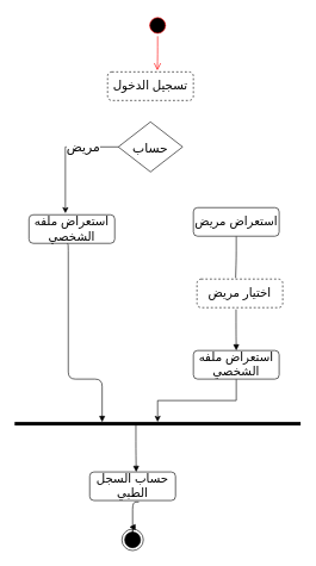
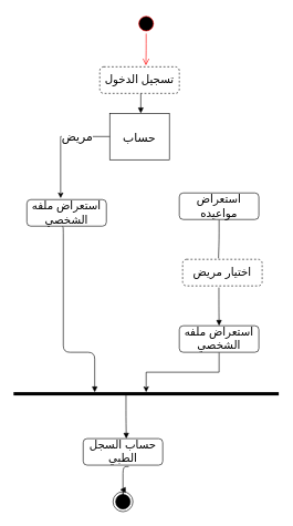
+ <mxCell id="4" value="" style="endArrow=block;endFill=1;html=1;edgeStyle=orthogonalEdgeStyle;align=left;verticalAlign=top;exitX=0.516;exitY=0.993;exitDx=0;exitDy=0;exitPerimeter=0;" parent="1" source="16" target="5" edge="1"><mxGeometry x="-1" relative="1" as="geometry"><mxPoint x="212.3" y="143.15" as="sourcePoint" /><mxPoint x="212" y="220" as="targetPoint" /><Array as="points"><mxPoint x="212" y="197" /><mxPoint x="210" y="197" /></Array></mxGeometry></mxCell>
- <mxCell id="5" value="حساب" style="rhombus;fontSize=18;" parent="1" vertex="1"><mxGeometry x="165" y="170" width="90" height="70" as="geometry" /></mxCell>
+ <mxCell id="5" value="حساب" style="fontSize=18;rounded=0;" parent="1" vertex="1"><mxGeometry x="165" y="170" width="90" height="70" as="geometry" /></mxCell>
- <mxCell id="17" value="&lt;font style=&quot;font-size: 17px&quot;&gt;استعراض مريض&lt;/font&gt;" style="rounded=1;whiteSpace=wrap;html=1;fontSize=12;glass=0;strokeWidth=1;shadow=0;" vertex="1" parent="1"><mxGeometry x="270" y="290" width="120" height="40" as="geometry" /></mxCell>
+ <mxCell id="17" value="&lt;font style=&quot;font-size: 17px&quot;&gt;استعراض مواعيده&lt;/font&gt;" style="rounded=1;whiteSpace=wrap;html=1;fontSize=12;glass=0;strokeWidth=1;shadow=0;" vertex="1" parent="1"><mxGeometry x="270" y="290" width="120" height="40" as="geometry" /></mxCell>
